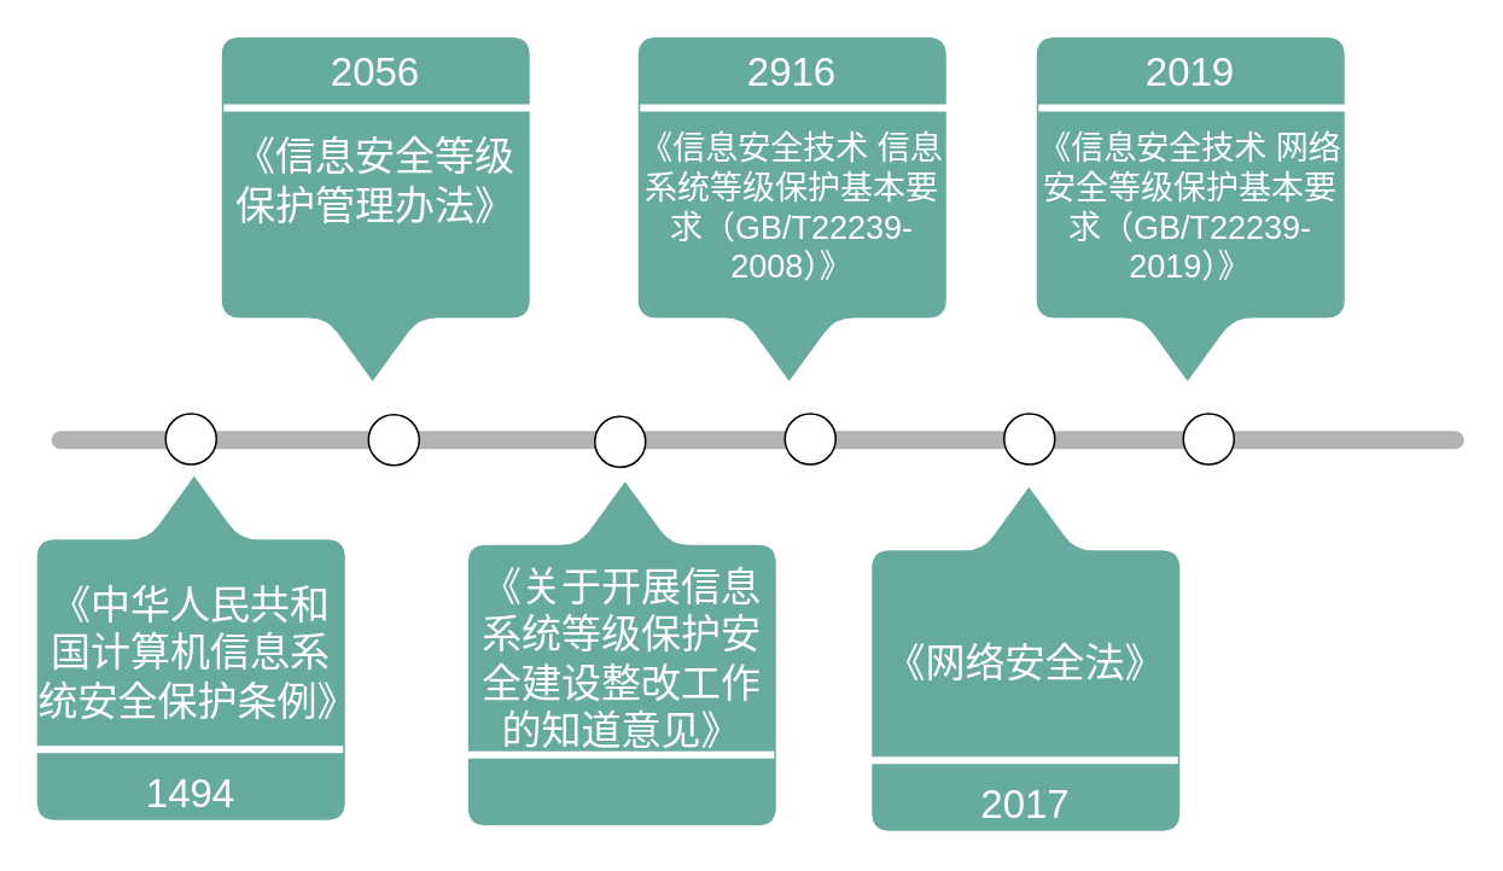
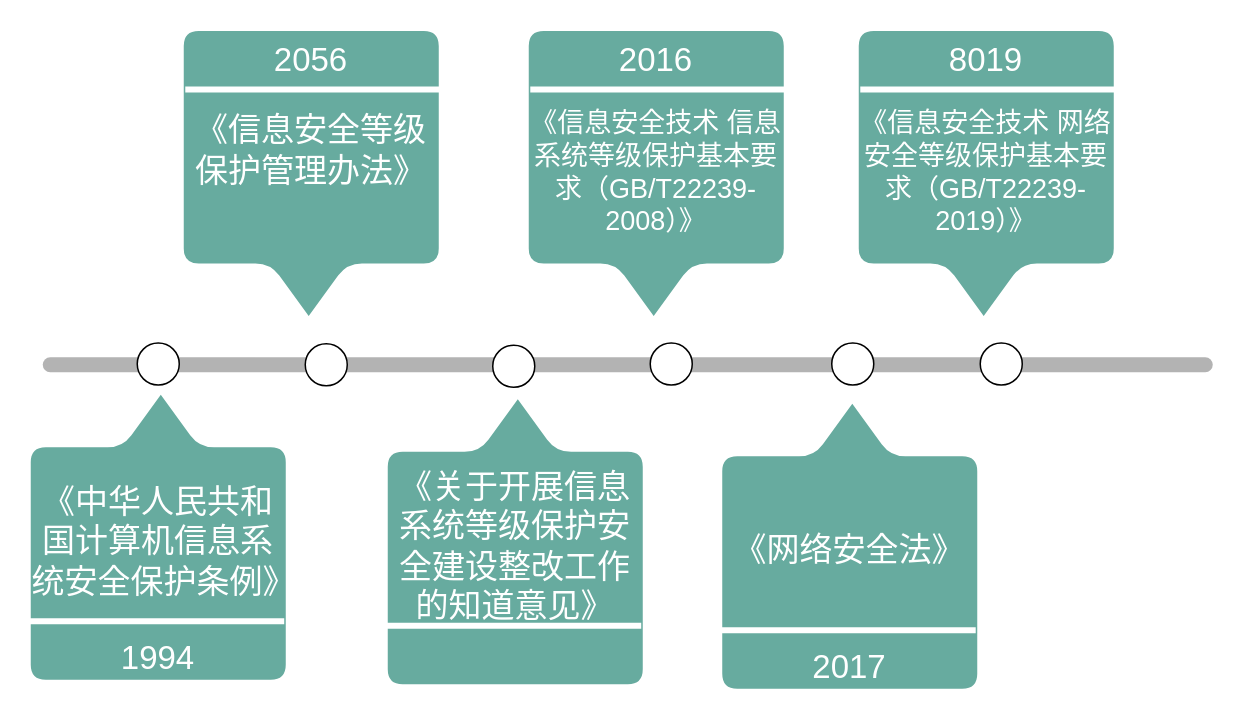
- <mxCell id="9" value="&lt;font style=&quot;font-size: 22px&quot; color=&quot;#ffffff&quot;&gt;2916&lt;/font&gt;" style="text;html=1;strokeColor=none;fillColor=none;align=center;verticalAlign=middle;whiteSpace=wrap;rounded=0;" vertex="1" parent="1"><mxGeometry x="417" y="30" width="40" height="20" as="geometry" /></mxCell>
+ <mxCell id="9" value="&lt;font style=&quot;font-size: 22px&quot; color=&quot;#ffffff&quot;&gt;2016&lt;/font&gt;" style="text;html=1;strokeColor=none;fillColor=none;align=center;verticalAlign=middle;whiteSpace=wrap;rounded=0;" vertex="1" parent="1"><mxGeometry x="417" y="30" width="40" height="20" as="geometry" /></mxCell>
- <mxCell id="13" value="&lt;font style=&quot;font-size: 22px&quot; color=&quot;#ffffff&quot;&gt;2019&lt;/font&gt;" style="text;html=1;strokeColor=none;fillColor=none;align=center;verticalAlign=middle;whiteSpace=wrap;rounded=0;" vertex="1" parent="1"><mxGeometry x="637" y="30" width="40" height="20" as="geometry" /></mxCell>
+ <mxCell id="13" value="&lt;font style=&quot;font-size: 22px&quot; color=&quot;#ffffff&quot;&gt;8019&lt;/font&gt;" style="text;html=1;strokeColor=none;fillColor=none;align=center;verticalAlign=middle;whiteSpace=wrap;rounded=0;" vertex="1" parent="1"><mxGeometry x="637" y="30" width="40" height="20" as="geometry" /></mxCell>
- <mxCell id="17" value="&lt;font style=&quot;font-size: 22px&quot; color=&quot;#ffffff&quot;&gt;1494&lt;/font&gt;" style="text;html=1;strokeColor=none;fillColor=none;align=center;verticalAlign=middle;whiteSpace=wrap;rounded=0;" vertex="1" parent="1"><mxGeometry x="85" y="428.5" width="40" height="20" as="geometry" /></mxCell>
+ <mxCell id="17" value="&lt;font style=&quot;font-size: 22px&quot; color=&quot;#ffffff&quot;&gt;1994&lt;/font&gt;" style="text;html=1;strokeColor=none;fillColor=none;align=center;verticalAlign=middle;whiteSpace=wrap;rounded=0;" vertex="1" parent="1"><mxGeometry x="85" y="428.5" width="40" height="20" as="geometry" /></mxCell>
